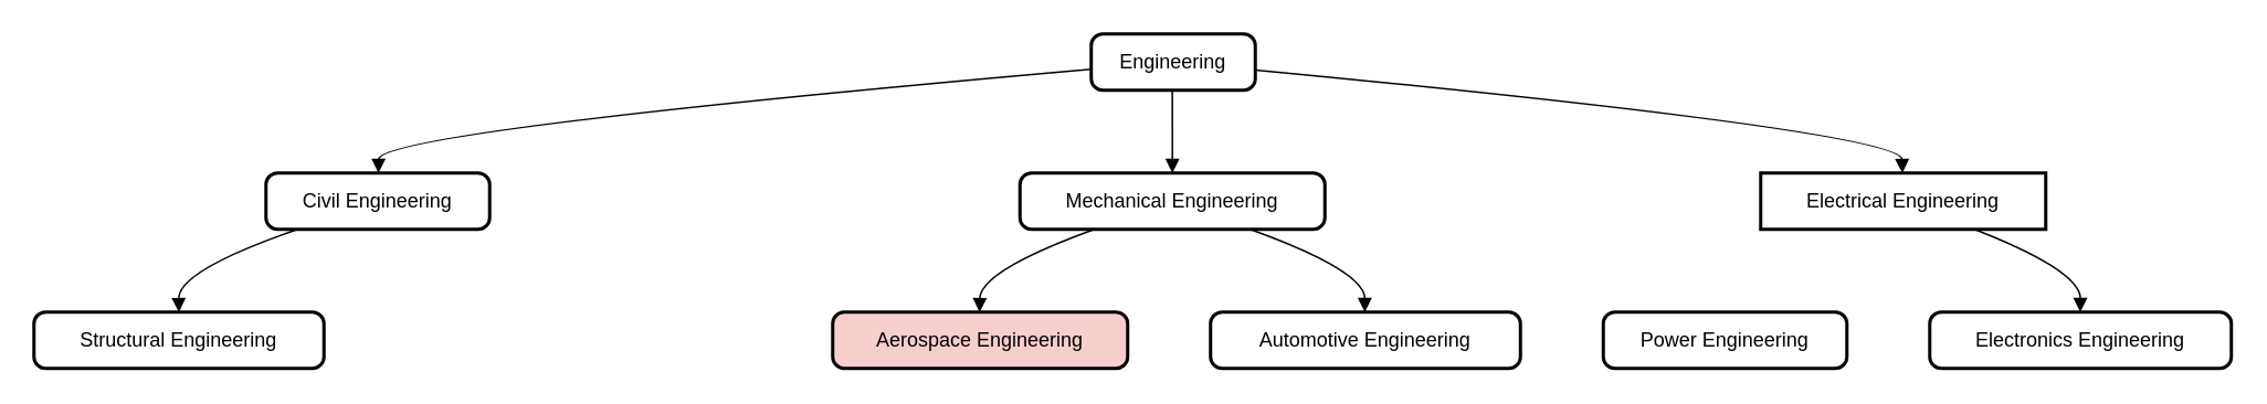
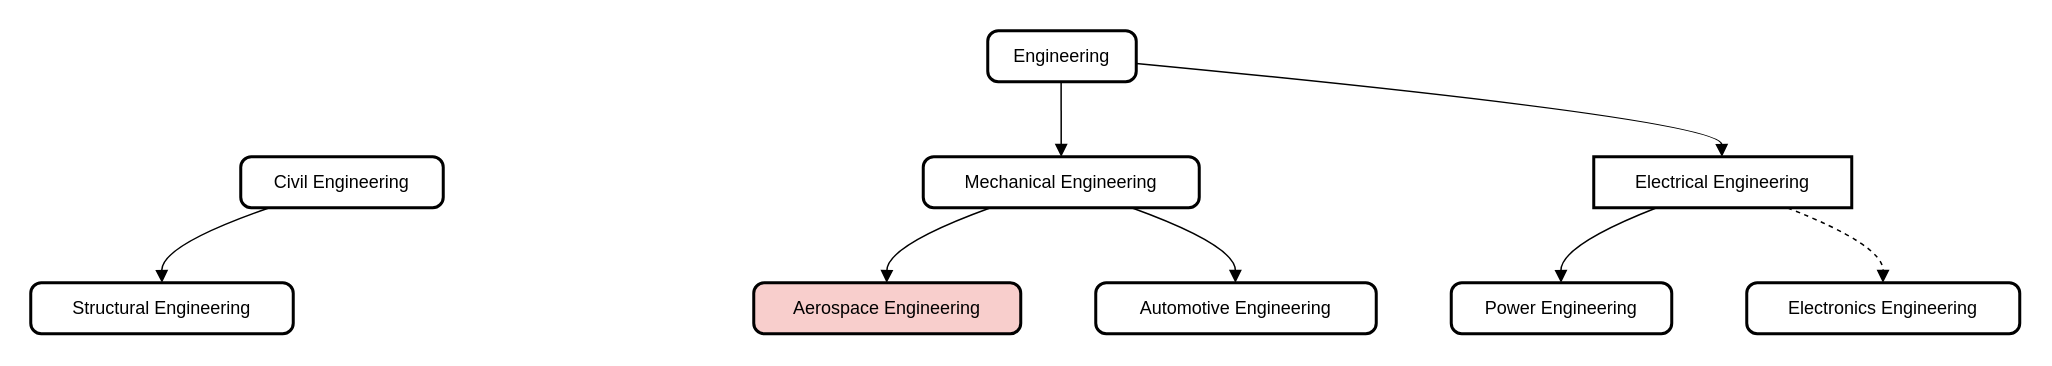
- <mxCell id="11" value="" style="curved=1;startArrow=none;endArrow=block;exitX=-0.004;exitY=0.627;entryX=0.503;entryY=0;" edge="1" parent="1" source="2" target="3"><mxGeometry relative="1" as="geometry"><Array as="points"><mxPoint x="228" y="79" /></Array></mxGeometry></mxCell>
+ <mxCell id="17" value="" style="curved=1;startArrow=none;endArrow=block;exitX=0.244;exitY=1;entryX=0.498;entryY=0;" edge="1" parent="1" source="5" target="9"><mxGeometry relative="1" as="geometry"><Array as="points"><mxPoint x="1040" y="163" /></Array></mxGeometry></mxCell>
- <mxCell id="18" value="" style="curved=1;startArrow=none;endArrow=block;exitX=0.75;exitY=1;entryX=0.499;entryY=0;" edge="1" parent="1" source="5" target="10"><mxGeometry relative="1" as="geometry"><Array as="points"><mxPoint x="1255" y="163" /></Array></mxGeometry></mxCell>
+ <mxCell id="18" value="" style="curved=1;startArrow=none;endArrow=block;exitX=0.75;exitY=1;entryX=0.499;entryY=0;dashed=1;" edge="1" parent="1" source="5" target="10"><mxGeometry relative="1" as="geometry"><Array as="points"><mxPoint x="1255" y="163" /></Array></mxGeometry></mxCell>
